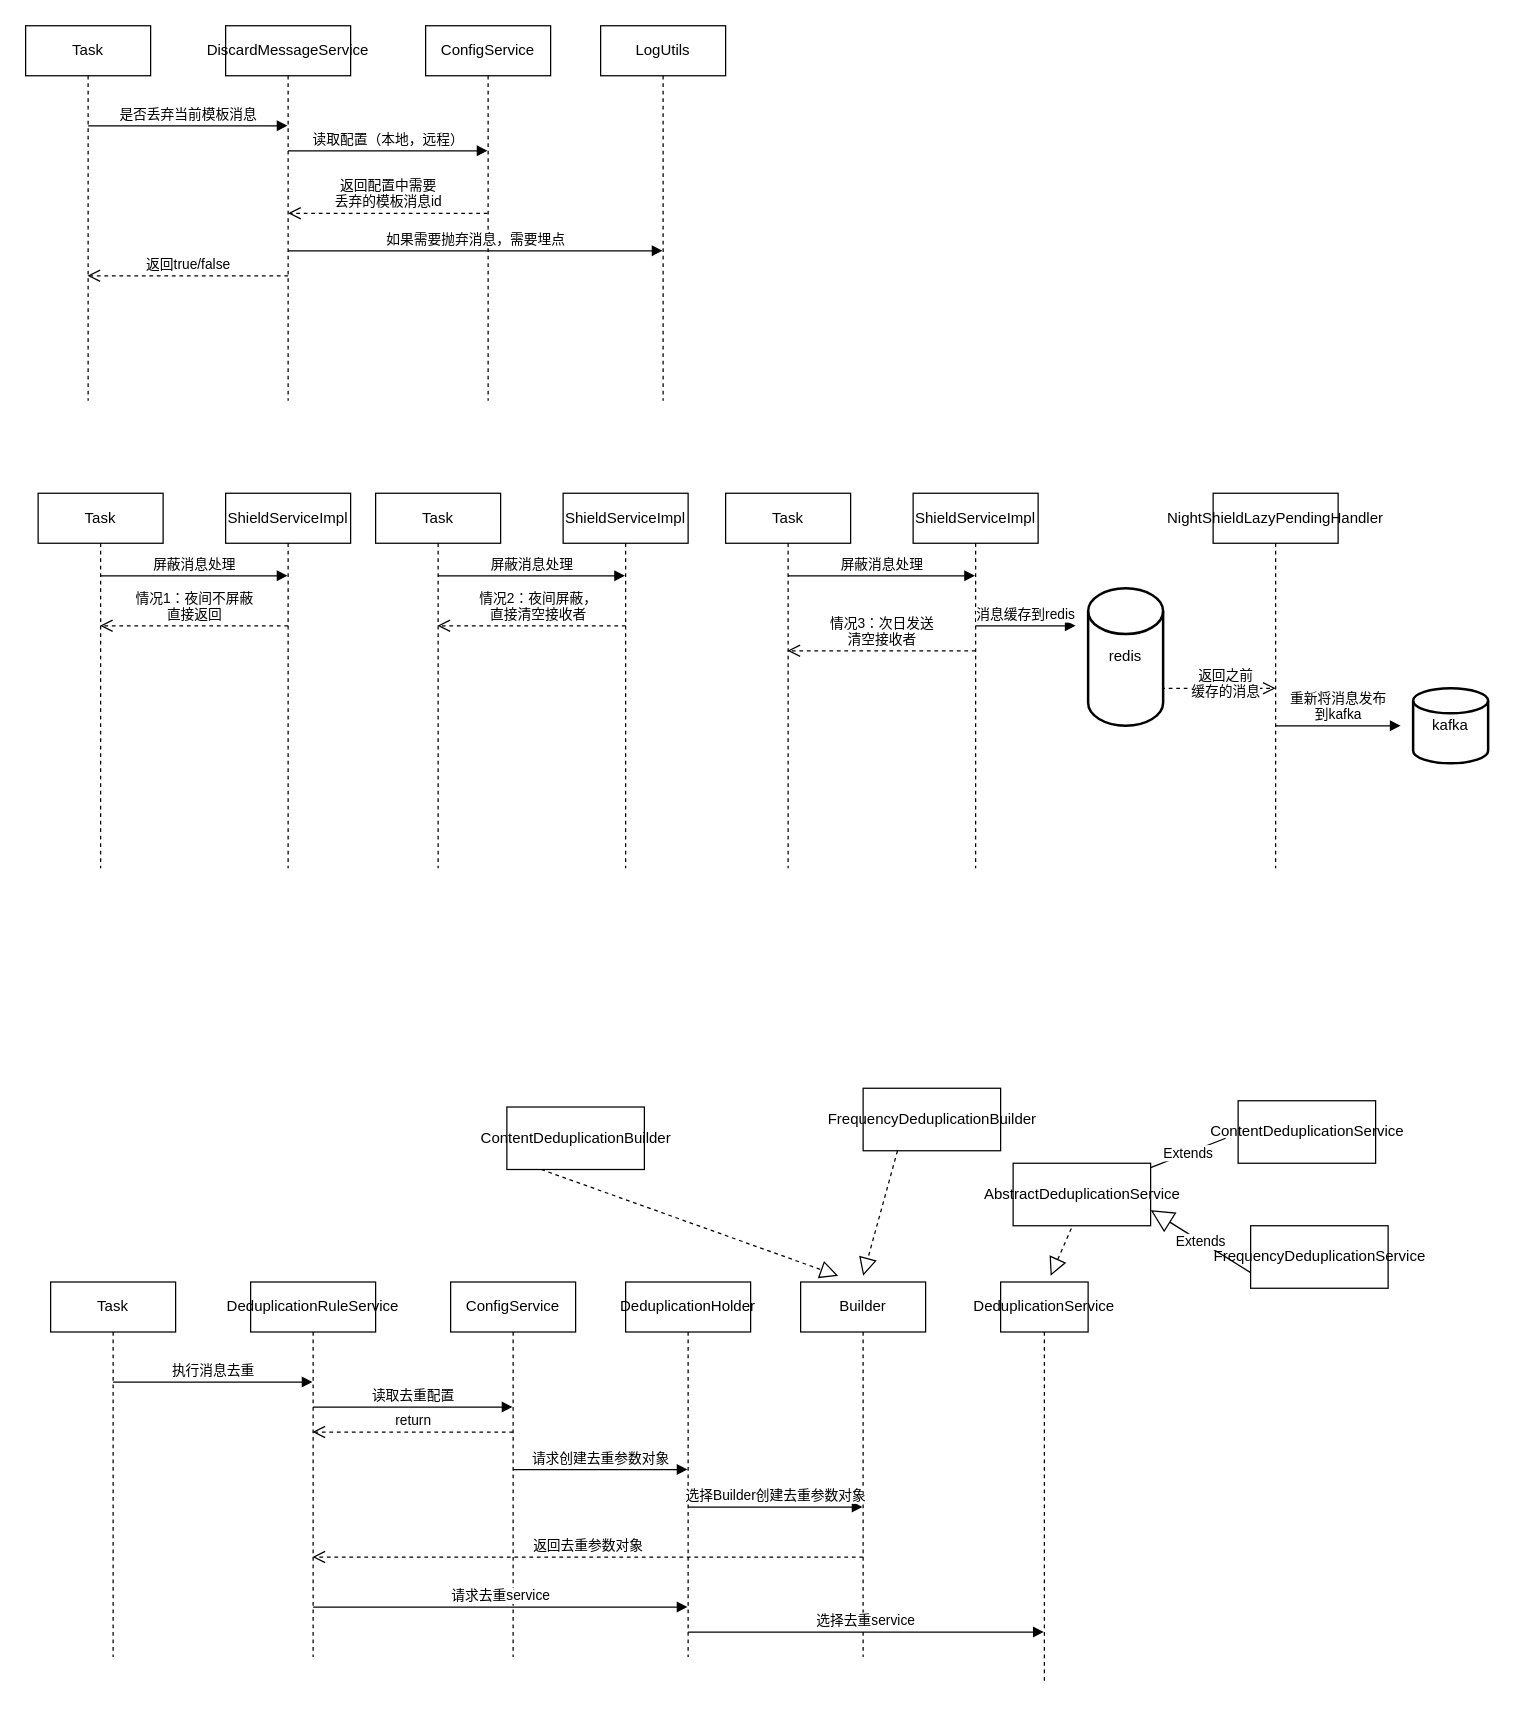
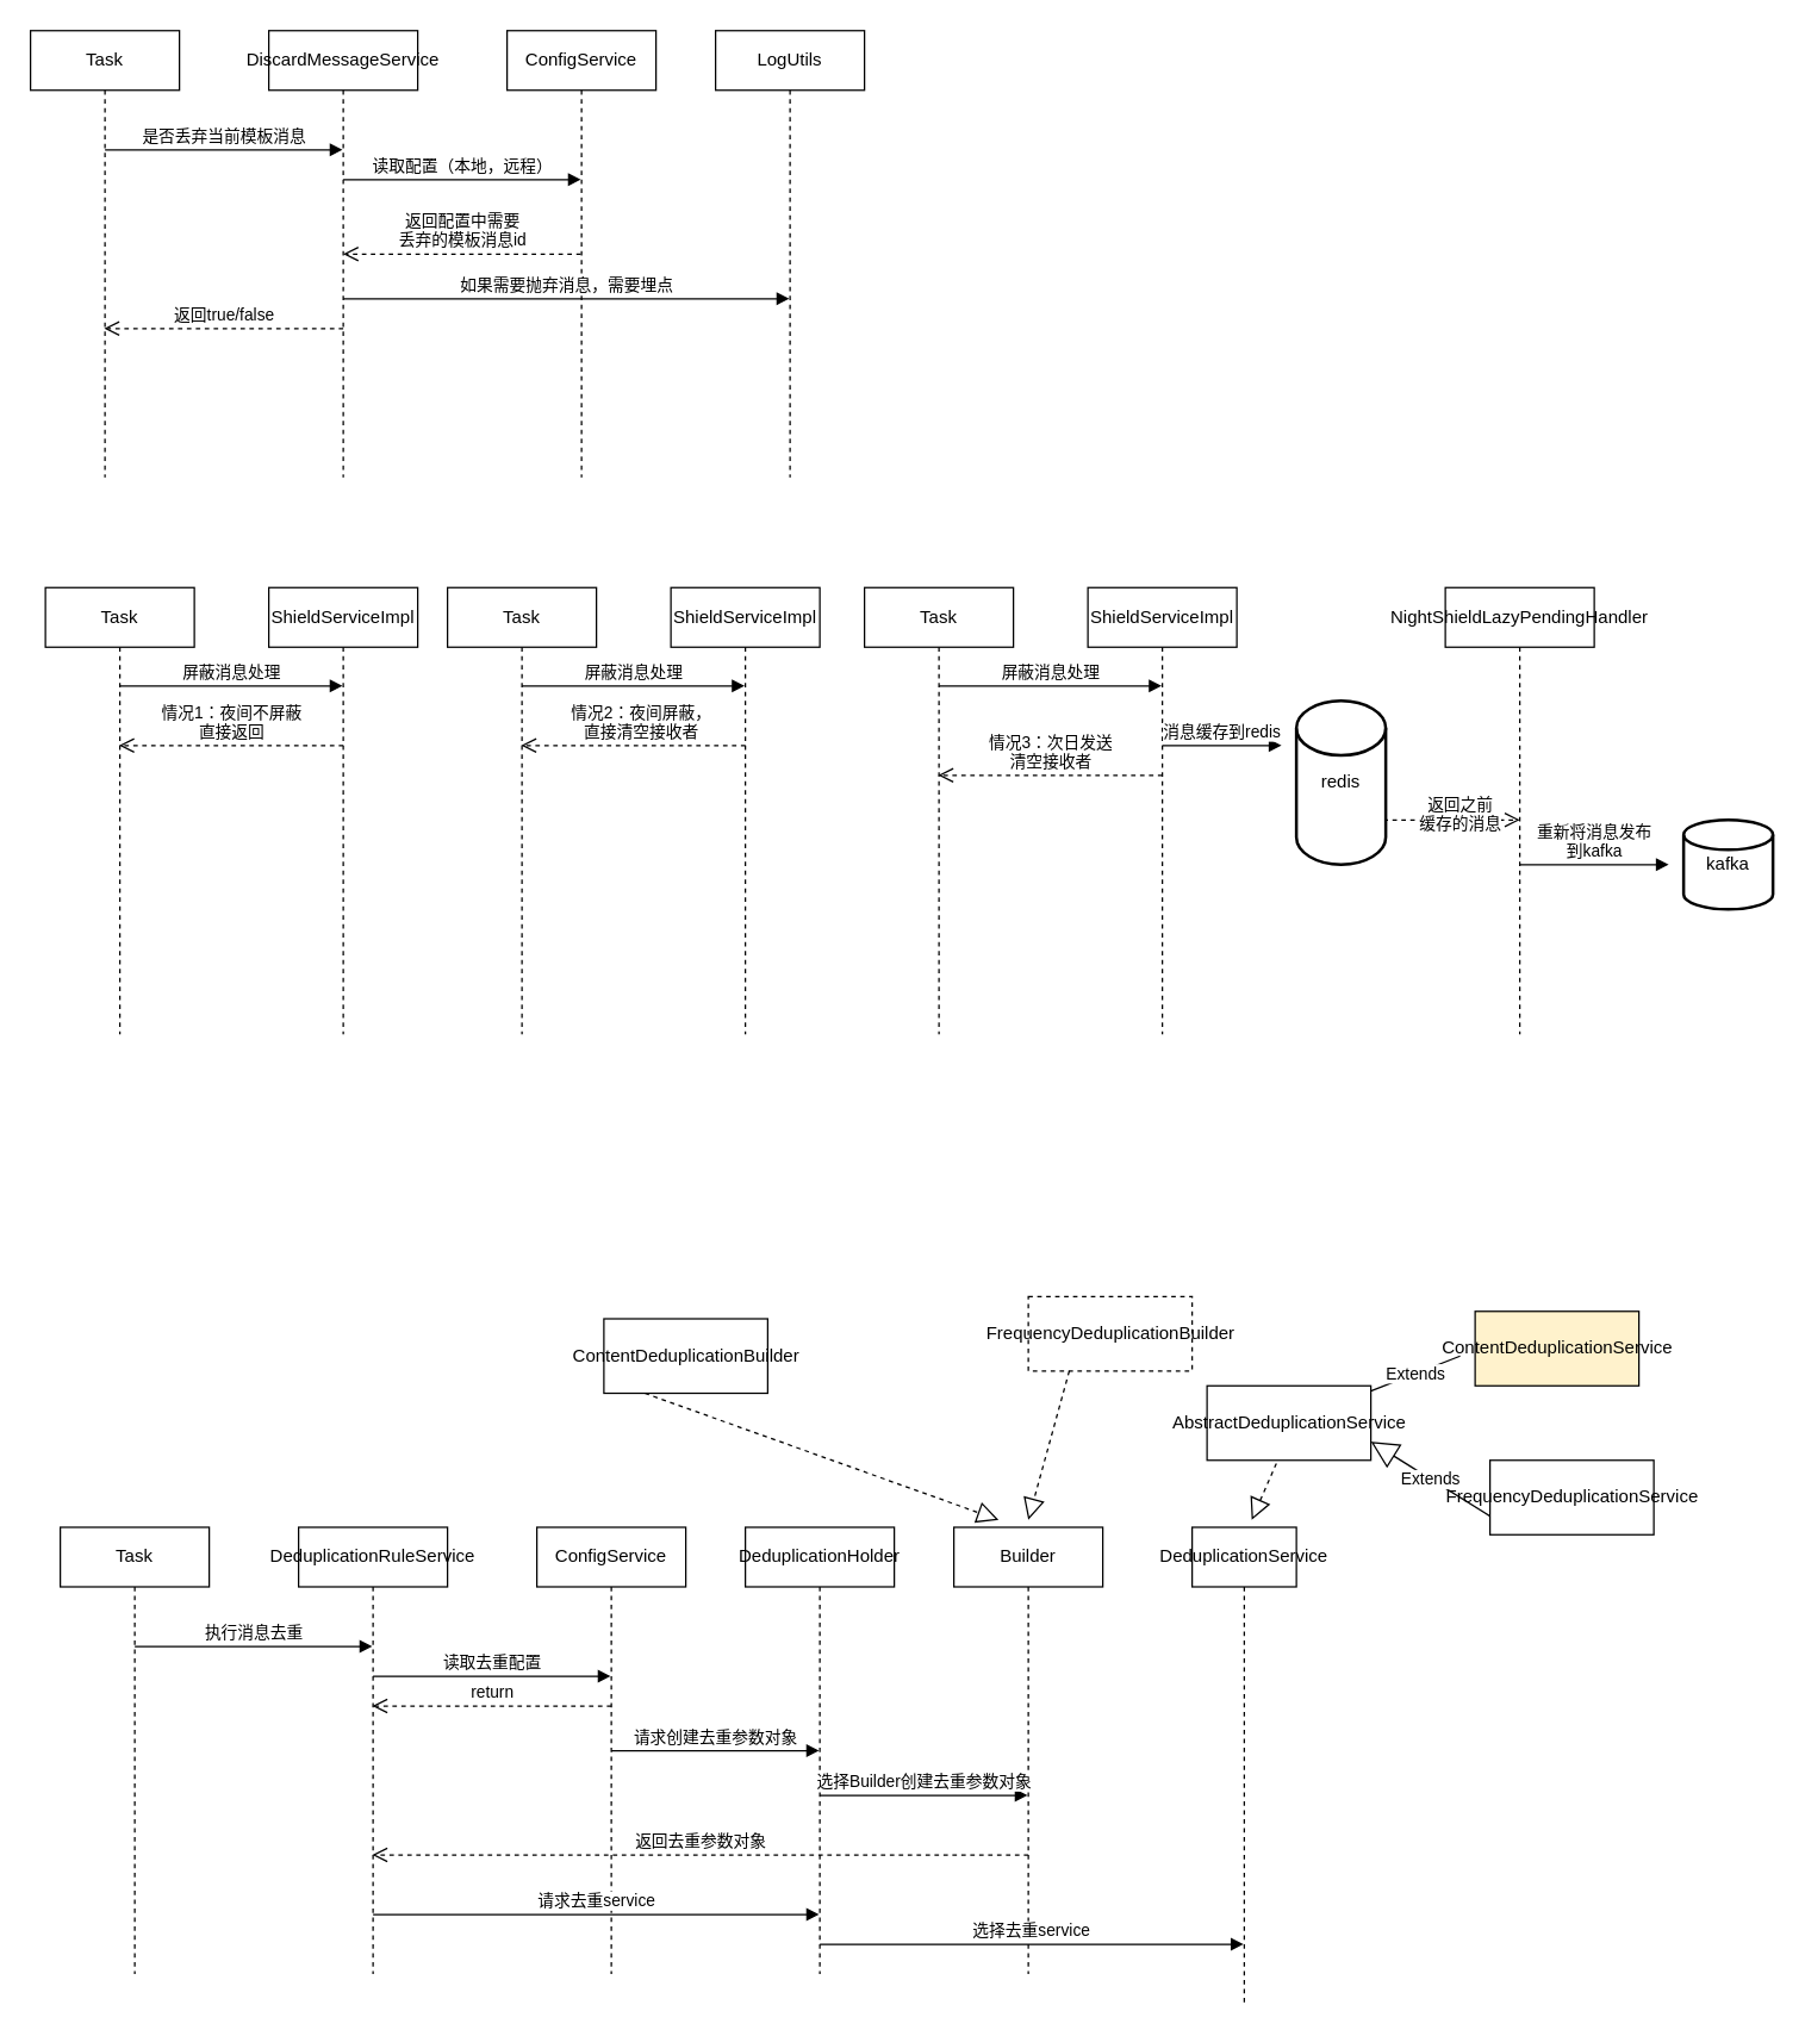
- <mxCell id="50" value="FrequencyDeduplicationBuilder" style="html=1;" vertex="1" parent="1"><mxGeometry x="690" y="870" width="110" height="50" as="geometry" /></mxCell>
+ <mxCell id="50" value="FrequencyDeduplicationBuilder" style="html=1;dashed=1;" vertex="1" parent="1"><mxGeometry x="690" y="870" width="110" height="50" as="geometry" /></mxCell>
- <mxCell id="45" value="ContentDeduplicationService" style="html=1;" vertex="1" parent="1"><mxGeometry x="990" y="880" width="110" height="50" as="geometry" /></mxCell>
+ <mxCell id="45" value="ContentDeduplicationService" style="html=1;fillColor=#fff2cc;" vertex="1" parent="1"><mxGeometry x="990" y="880" width="110" height="50" as="geometry" /></mxCell>
